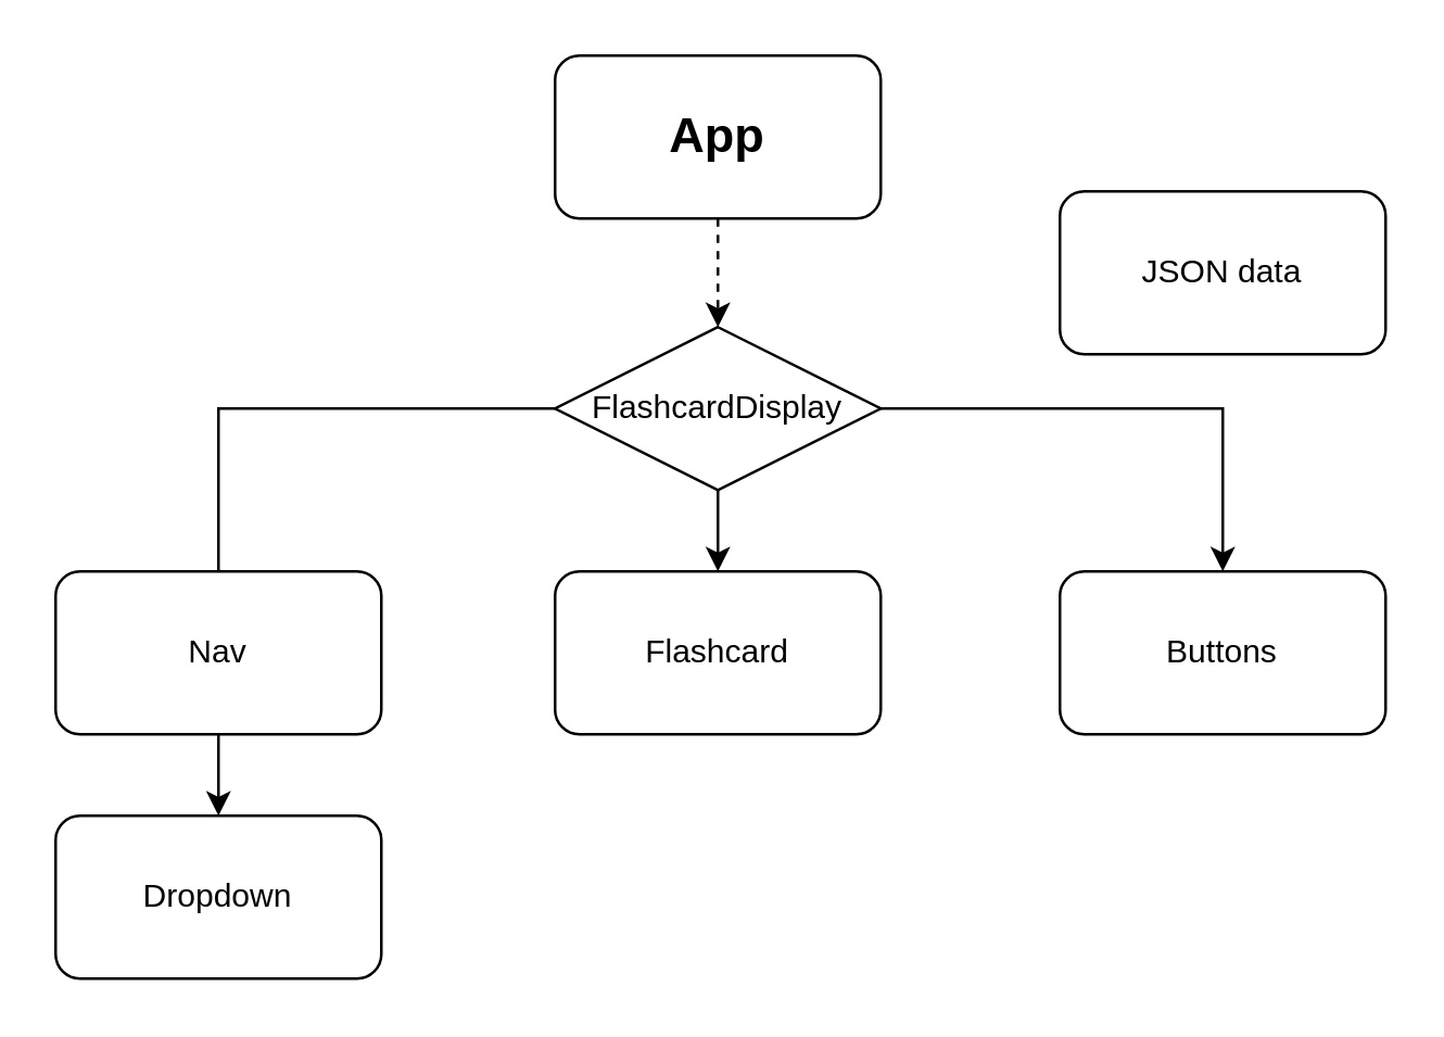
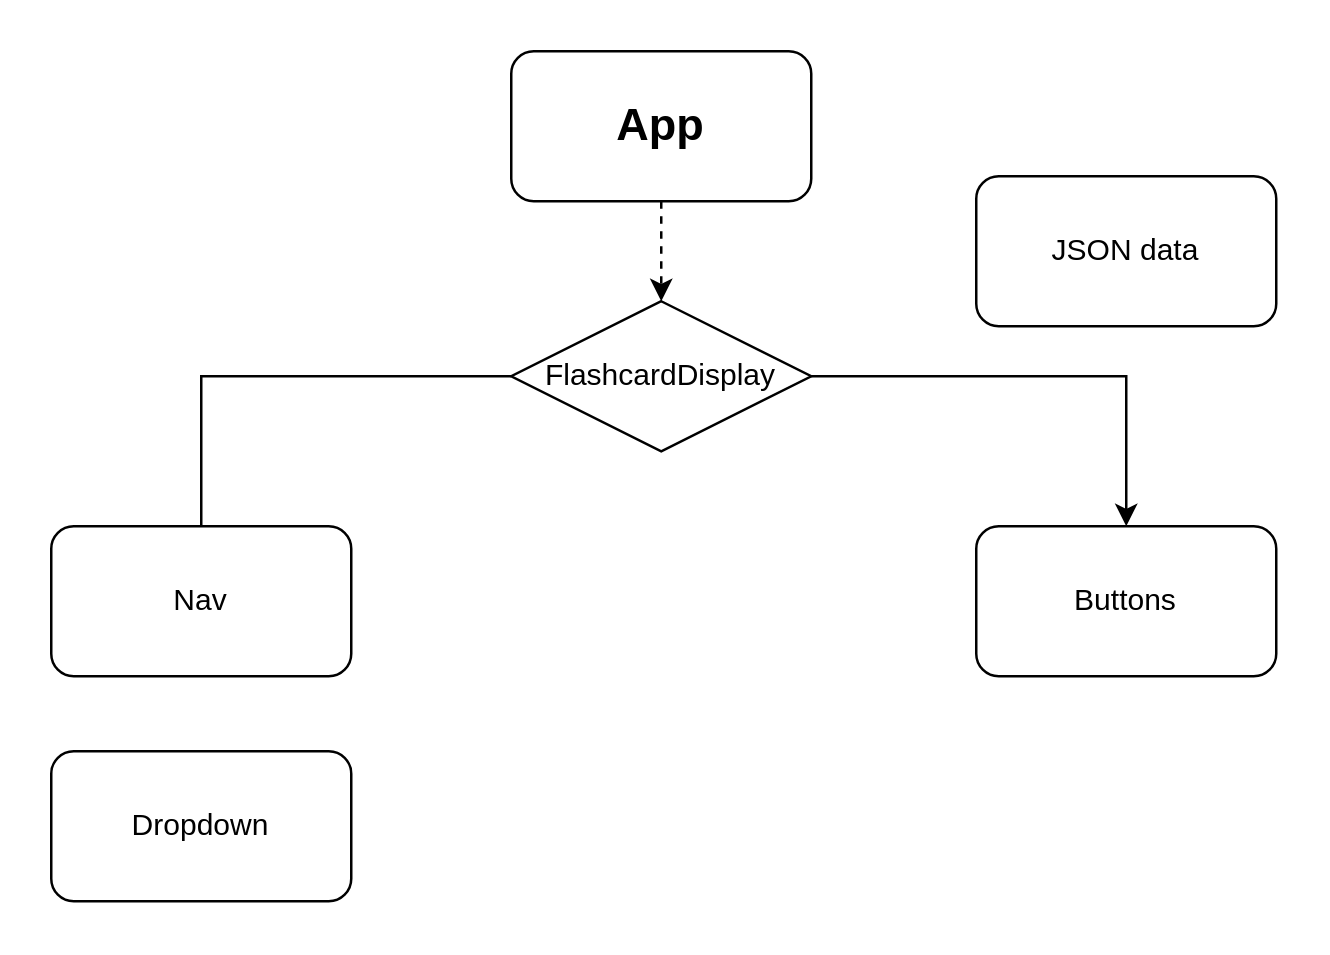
- <mxCell id="4" value="" style="edgeStyle=orthogonalEdgeStyle;rounded=0;orthogonalLoop=1;jettySize=auto;html=1;strokeColor=#000000;" edge="1" parent="1" source="7" target="12"><mxGeometry relative="1" as="geometry" /></mxCell>
- <mxCell id="12" value="Flashcard" style="rounded=1;whiteSpace=wrap;html=1;" vertex="1" parent="1"><mxGeometry x="204" y="210" width="120" height="60" as="geometry" /></mxCell>
- <mxCell id="8" value="" style="edgeStyle=orthogonalEdgeStyle;rounded=0;orthogonalLoop=1;jettySize=auto;html=1;strokeColor=#000000;" edge="1" parent="1" source="9" target="10"><mxGeometry relative="1" as="geometry" /></mxCell>
